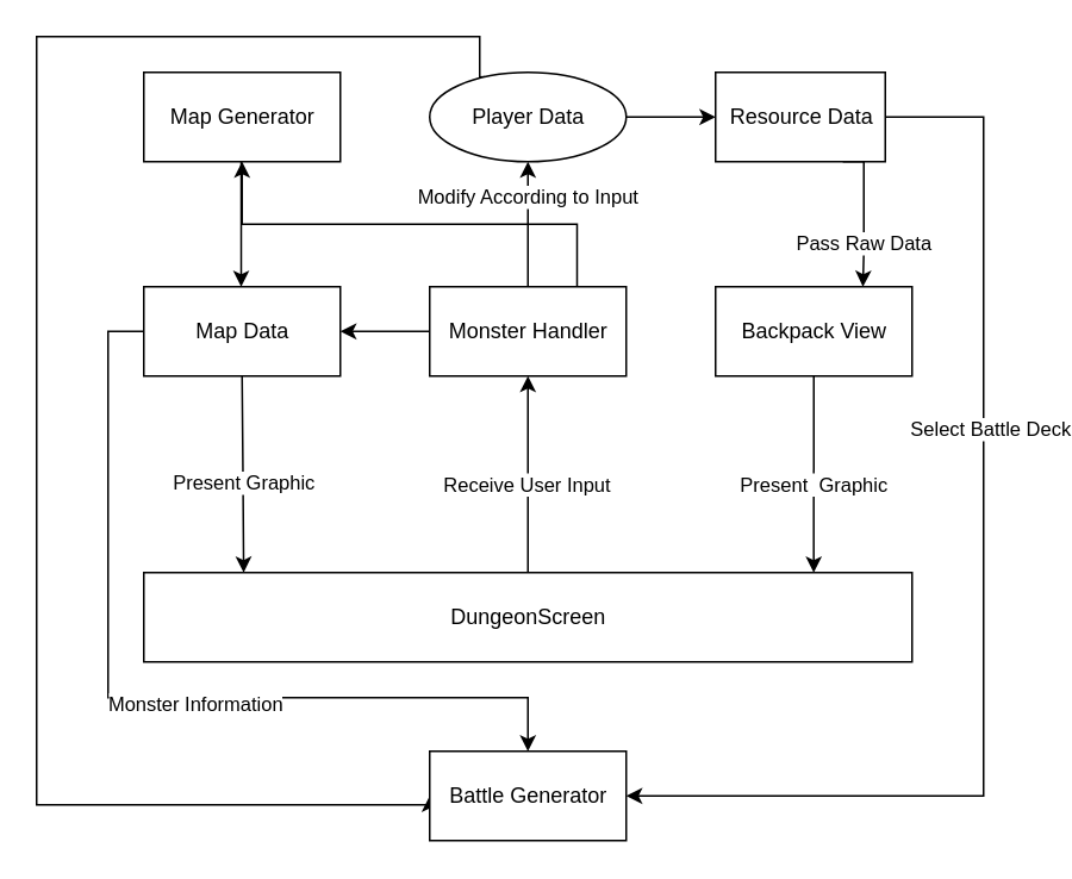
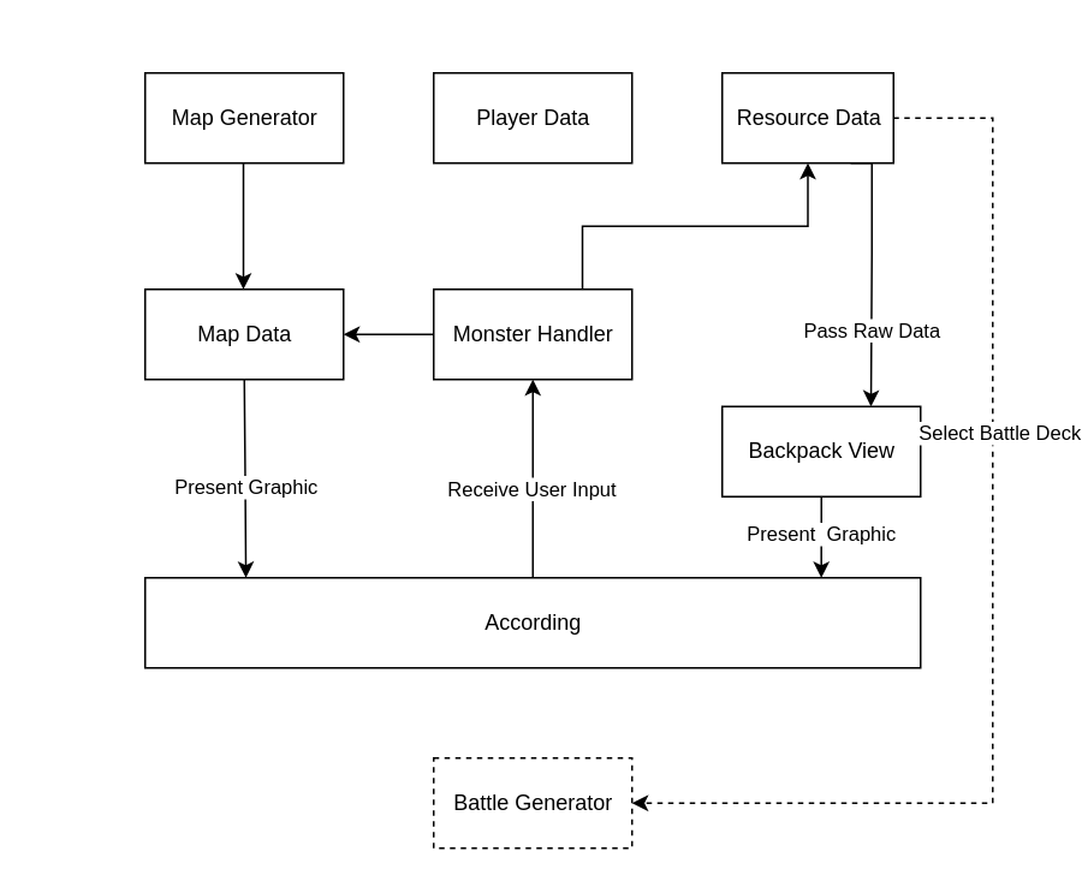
- <mxCell id="10" value="Player Data" style="ellipse;html=1;" vertex="1" parent="1"><mxGeometry x="240" y="40" width="110" height="50" as="geometry" /></mxCell>
+ <mxCell id="10" value="Player Data" style="html=1;" vertex="1" parent="1"><mxGeometry x="240" y="40" width="110" height="50" as="geometry" /></mxCell>
- <mxCell id="8" style="edgeStyle=orthogonalEdgeStyle;rounded=0;orthogonalLoop=1;jettySize=auto;html=1;exitX=1;exitY=0.5;exitDx=0;exitDy=0;entryX=0;entryY=0.5;entryDx=0;entryDy=0;" edge="1" parent="1" source="10" target="21"><mxGeometry relative="1" as="geometry" /></mxCell>
- <mxCell id="12" style="edgeStyle=orthogonalEdgeStyle;rounded=0;orthogonalLoop=1;jettySize=auto;html=1;exitX=0.75;exitY=0;exitDx=0;exitDy=0;" edge="1" parent="1" source="14" target="22"><mxGeometry relative="1" as="geometry" /></mxCell>
+ <mxCell id="12" style="edgeStyle=orthogonalEdgeStyle;rounded=0;orthogonalLoop=1;jettySize=auto;html=1;exitX=0.75;exitY=0;exitDx=0;exitDy=0;entryX=0.5;entryY=1;entryDx=0;entryDy=0;" edge="1" parent="1" source="14" target="21"><mxGeometry relative="1" as="geometry" /></mxCell>
- <mxCell id="11" value="Modify According to Input" style="edgeStyle=orthogonalEdgeStyle;rounded=0;orthogonalLoop=1;jettySize=auto;html=1;exitX=0.5;exitY=0;exitDx=0;exitDy=0;entryX=0.5;entryY=1;entryDx=0;entryDy=0;" edge="1" parent="1" source="14" target="10"><mxGeometry x="0.429" relative="1" as="geometry"><mxPoint as="offset" /></mxGeometry></mxCell>
- <mxCell id="17" value="Backpack View" style="html=1;" vertex="1" parent="1"><mxGeometry x="400" y="160" width="110" height="50" as="geometry" /></mxCell>
+ <mxCell id="17" value="Backpack View" style="html=1;" vertex="1" parent="1"><mxGeometry x="400" y="225" width="110" height="50" as="geometry" /></mxCell>
- <mxCell id="9" style="edgeStyle=orthogonalEdgeStyle;rounded=0;orthogonalLoop=1;jettySize=auto;html=1;exitX=0.25;exitY=0;exitDx=0;exitDy=0;entryX=0;entryY=0.5;entryDx=0;entryDy=0;" edge="1" parent="1" source="10" target="23"><mxGeometry relative="1" as="geometry"><mxPoint x="60" y="602" as="targetPoint" /><Array as="points"><mxPoint x="268" y="20" /><mxPoint x="20" y="20" /><mxPoint x="20" y="450" /><mxPoint x="240" y="450" /></Array></mxGeometry></mxCell>
- <mxCell id="7" value="DungeonScreen" style="html=1;" vertex="1" parent="1"><mxGeometry x="80" y="320" width="430" height="50" as="geometry" /></mxCell>
+ <mxCell id="7" value="According" style="html=1;" vertex="1" parent="1"><mxGeometry x="80" y="320" width="430" height="50" as="geometry" /></mxCell>
- <mxCell id="24" style="edgeStyle=orthogonalEdgeStyle;rounded=0;orthogonalLoop=1;jettySize=auto;html=1;exitX=0;exitY=0.5;exitDx=0;exitDy=0;entryX=0.5;entryY=0;entryDx=0;entryDy=0;" edge="1" parent="1" source="26" target="23"><mxGeometry relative="1" as="geometry"><mxPoint x="60" y="420" as="targetPoint" /><Array as="points"><mxPoint x="60" y="185" /><mxPoint x="60" y="390" /><mxPoint x="295" y="390" /></Array></mxGeometry></mxCell>
- <mxCell id="25" value="Monster Information" style="edgeLabel;html=1;align=center;verticalAlign=middle;resizable=0;points=[];" vertex="1" connectable="0" parent="24"><mxGeometry x="0.114" y="-3" relative="1" as="geometry"><mxPoint as="offset" /></mxGeometry></mxCell>
- <mxCell id="19" style="edgeStyle=orthogonalEdgeStyle;rounded=0;orthogonalLoop=1;jettySize=auto;html=1;entryX=1;entryY=0.5;entryDx=0;entryDy=0;" edge="1" parent="1" source="21" target="23"><mxGeometry relative="1" as="geometry"><Array as="points"><mxPoint x="550" y="65" /><mxPoint x="550" y="445" /></Array></mxGeometry></mxCell>
+ <mxCell id="19" style="edgeStyle=orthogonalEdgeStyle;rounded=0;orthogonalLoop=1;jettySize=auto;html=1;entryX=1;entryY=0.5;entryDx=0;entryDy=0;dashed=1;" edge="1" parent="1" source="21" target="23"><mxGeometry relative="1" as="geometry"><Array as="points"><mxPoint x="550" y="65" /><mxPoint x="550" y="445" /></Array></mxGeometry></mxCell>
- <mxCell id="23" value="Battle Generator" style="html=1;" vertex="1" parent="1"><mxGeometry x="240" y="420" width="110" height="50" as="geometry" /></mxCell>
+ <mxCell id="23" value="Battle Generator" style="html=1;dashed=1;" vertex="1" parent="1"><mxGeometry x="240" y="420" width="110" height="50" as="geometry" /></mxCell>
